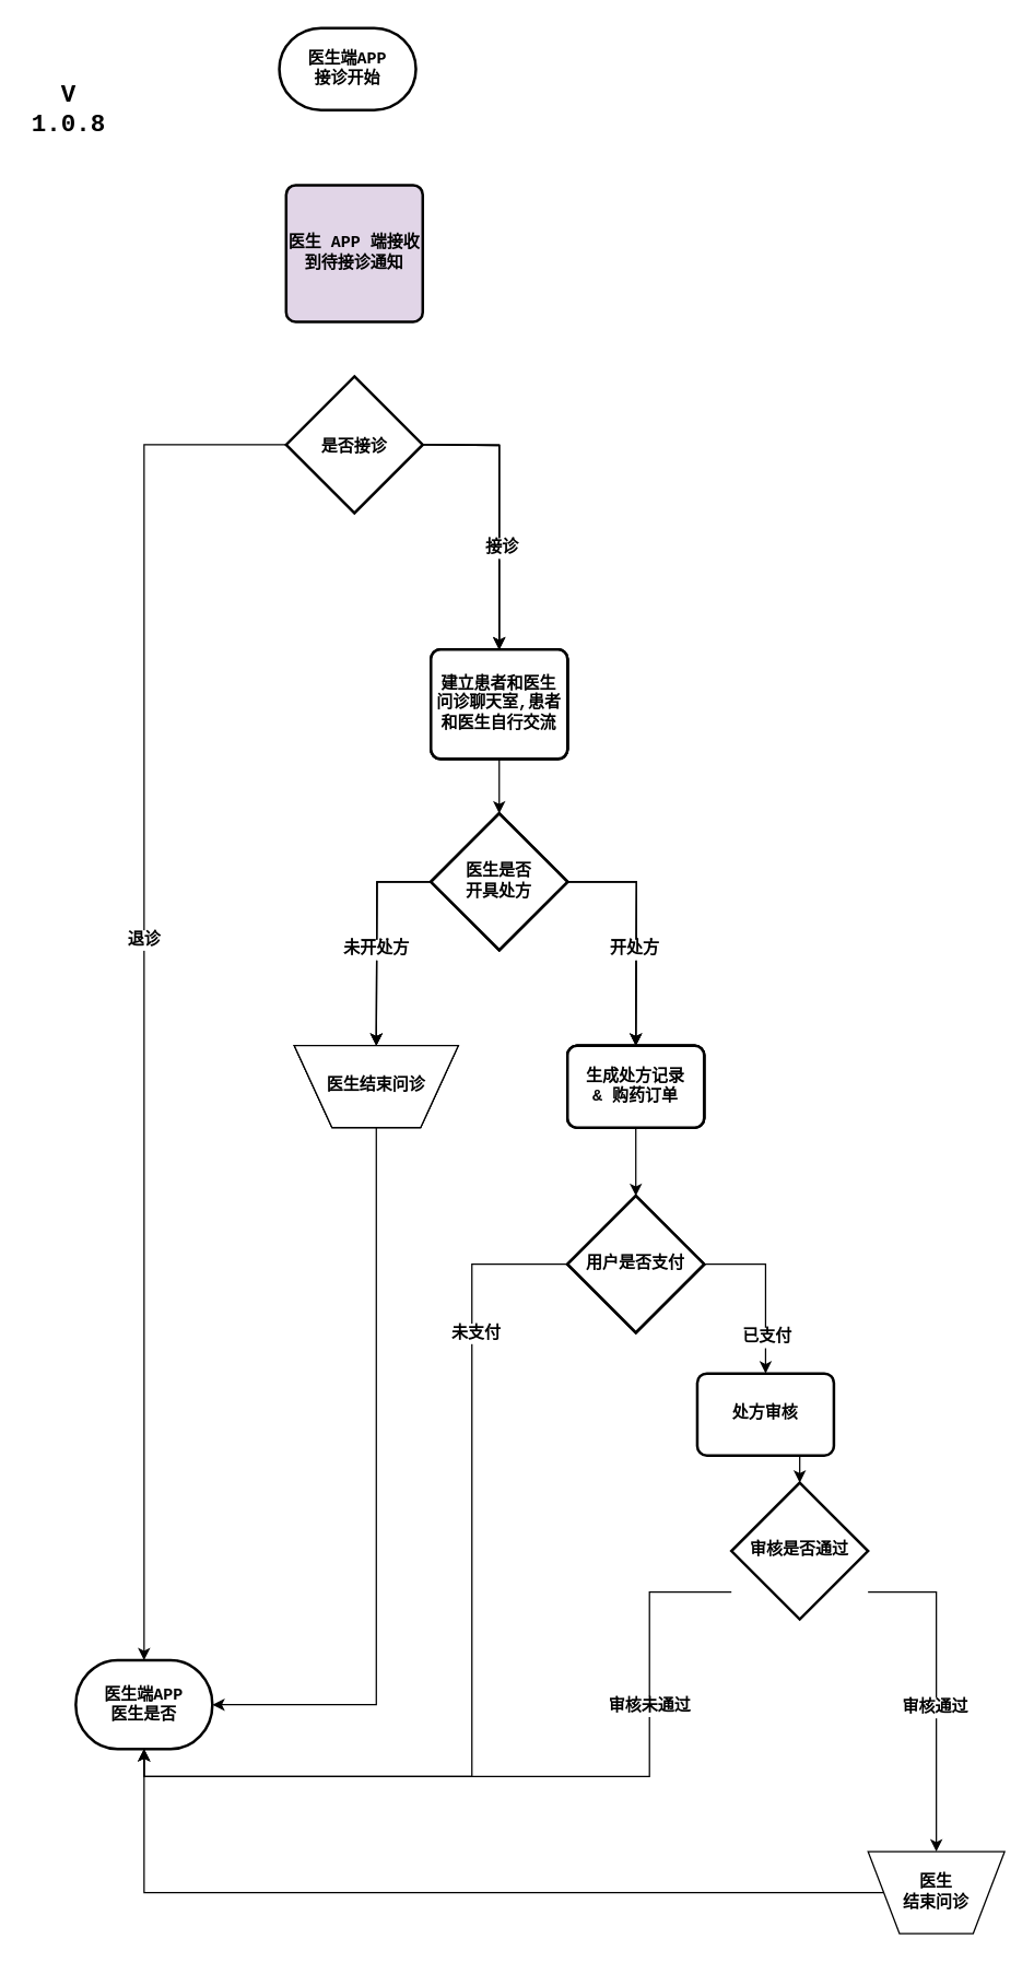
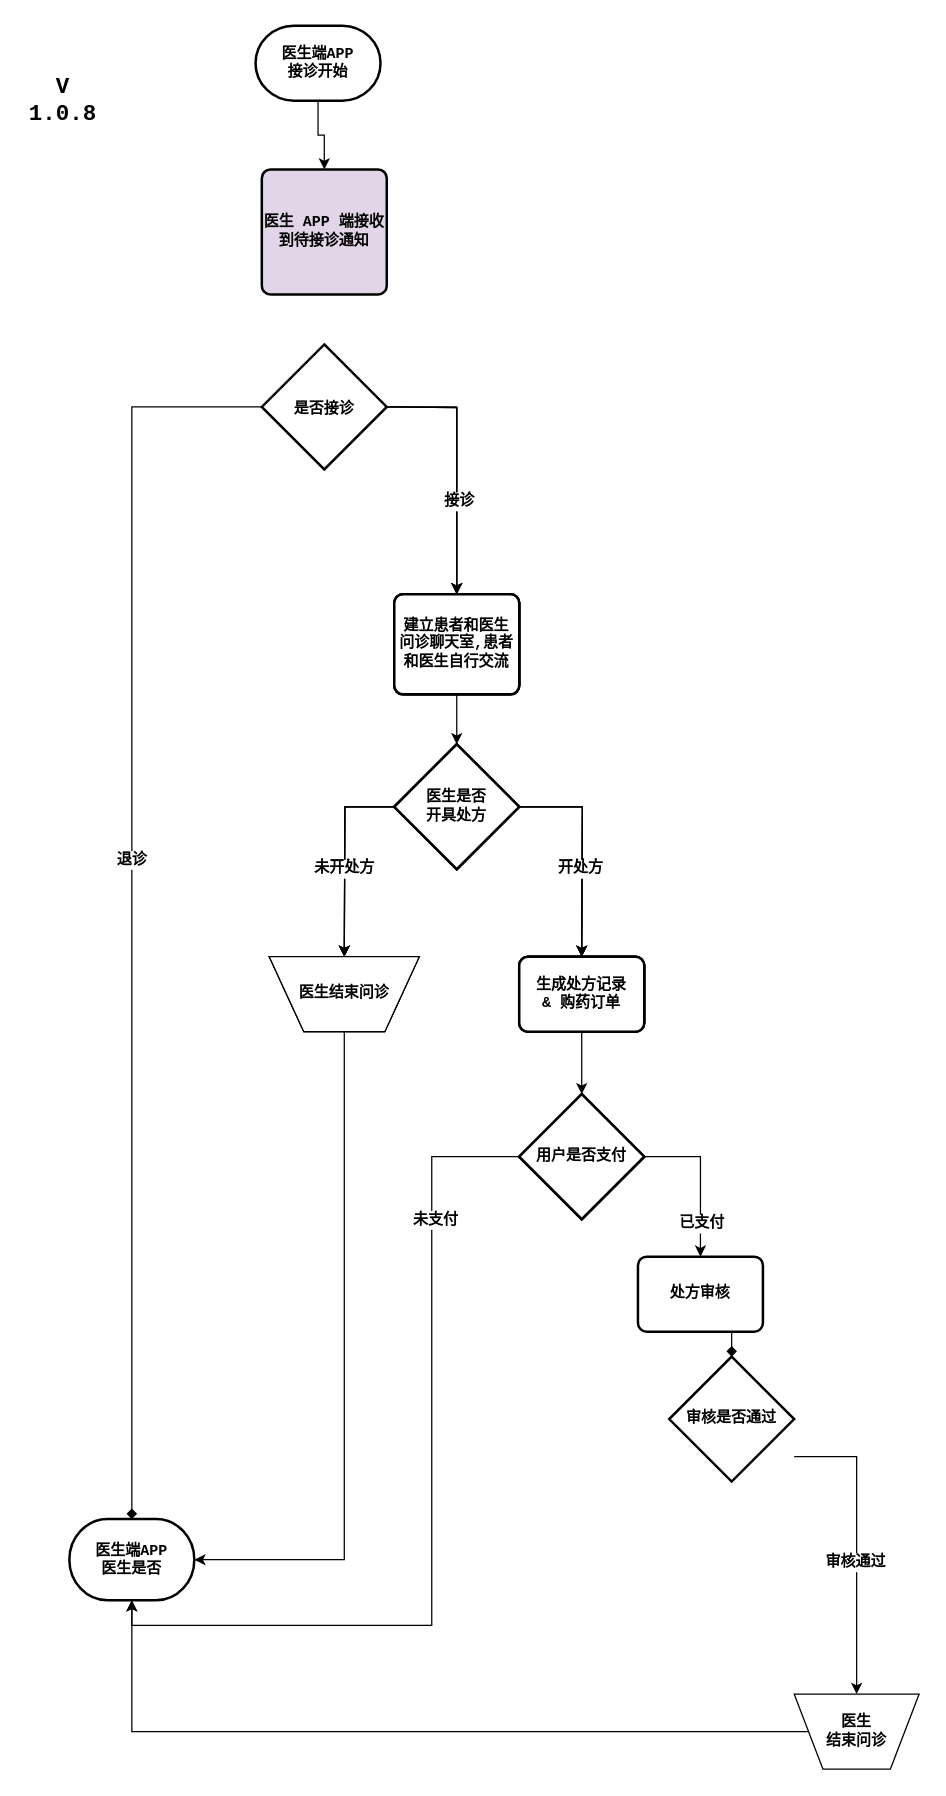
+ <mxCell id="2" style="edgeStyle=orthogonalEdgeStyle;rounded=0;orthogonalLoop=1;jettySize=auto;html=1;exitX=0.5;exitY=1;exitDx=0;exitDy=0;exitPerimeter=0;fontSize=18;fontFamily=Courier New;fontStyle=1" edge="1" parent="1" source="3" target="4"><mxGeometry relative="1" as="geometry" /></mxCell>
- <mxCell id="22" style="edgeStyle=orthogonalEdgeStyle;rounded=0;orthogonalLoop=1;jettySize=auto;html=1;exitX=0.5;exitY=1;exitDx=0;exitDy=0;entryX=0.5;entryY=0;entryDx=0;entryDy=0;entryPerimeter=0;fontSize=12;fontFamily=Courier New;fontStyle=1" edge="1" parent="1" source="23" target="28"><mxGeometry relative="1" as="geometry" /></mxCell>
+ <mxCell id="22" style="edgeStyle=orthogonalEdgeStyle;rounded=0;orthogonalLoop=1;jettySize=auto;html=1;exitX=0.5;exitY=1;exitDx=0;exitDy=0;entryX=0.5;entryY=0;entryDx=0;entryDy=0;entryPerimeter=0;fontSize=12;fontFamily=Courier New;fontStyle=1;endArrow=diamond;" edge="1" parent="1" source="23" target="28"><mxGeometry relative="1" as="geometry" /></mxCell>
- <mxCell id="6" value="退诊" style="edgeStyle=orthogonalEdgeStyle;rounded=0;orthogonalLoop=1;jettySize=auto;html=1;fontSize=12;entryX=0.5;entryY=0;entryDx=0;entryDy=0;entryPerimeter=0;fontFamily=Courier New;fontStyle=1" edge="1" parent="1" source="9" target="10"><mxGeometry x="-0.06" relative="1" as="geometry"><mxPoint x="155" y="465" as="targetPoint" /><Array as="points"><mxPoint x="105" y="325" /></Array><mxPoint as="offset" /></mxGeometry></mxCell>
+ <mxCell id="6" value="退诊" style="edgeStyle=orthogonalEdgeStyle;rounded=0;orthogonalLoop=1;jettySize=auto;html=1;fontSize=12;entryX=0.5;entryY=0;entryDx=0;entryDy=0;entryPerimeter=0;fontFamily=Courier New;fontStyle=1;endArrow=diamond;" edge="1" parent="1" source="9" target="10"><mxGeometry x="-0.06" relative="1" as="geometry"><mxPoint x="155" y="465" as="targetPoint" /><Array as="points"><mxPoint x="105" y="325" /></Array><mxPoint as="offset" /></mxGeometry></mxCell>
- <mxCell id="24" style="edgeStyle=orthogonalEdgeStyle;rounded=0;orthogonalLoop=1;jettySize=auto;html=1;entryX=0.5;entryY=1;entryDx=0;entryDy=0;entryPerimeter=0;fontSize=12;fontFamily=Courier New;fontStyle=1" edge="1" parent="1" source="28" target="10"><mxGeometry relative="1" as="geometry"><Array as="points"><mxPoint x="475" y="1165" /><mxPoint x="475" y="1300" /><mxPoint x="105" y="1300" /></Array></mxGeometry></mxCell>
- <mxCell id="25" value="审核未通过" style="edgeLabel;html=1;align=center;verticalAlign=middle;resizable=0;points=[];fontSize=12;fontFamily=Courier New;fontStyle=1" vertex="1" connectable="0" parent="24"><mxGeometry x="-0.51" y="-1" relative="1" as="geometry"><mxPoint as="offset" /></mxGeometry></mxCell>
